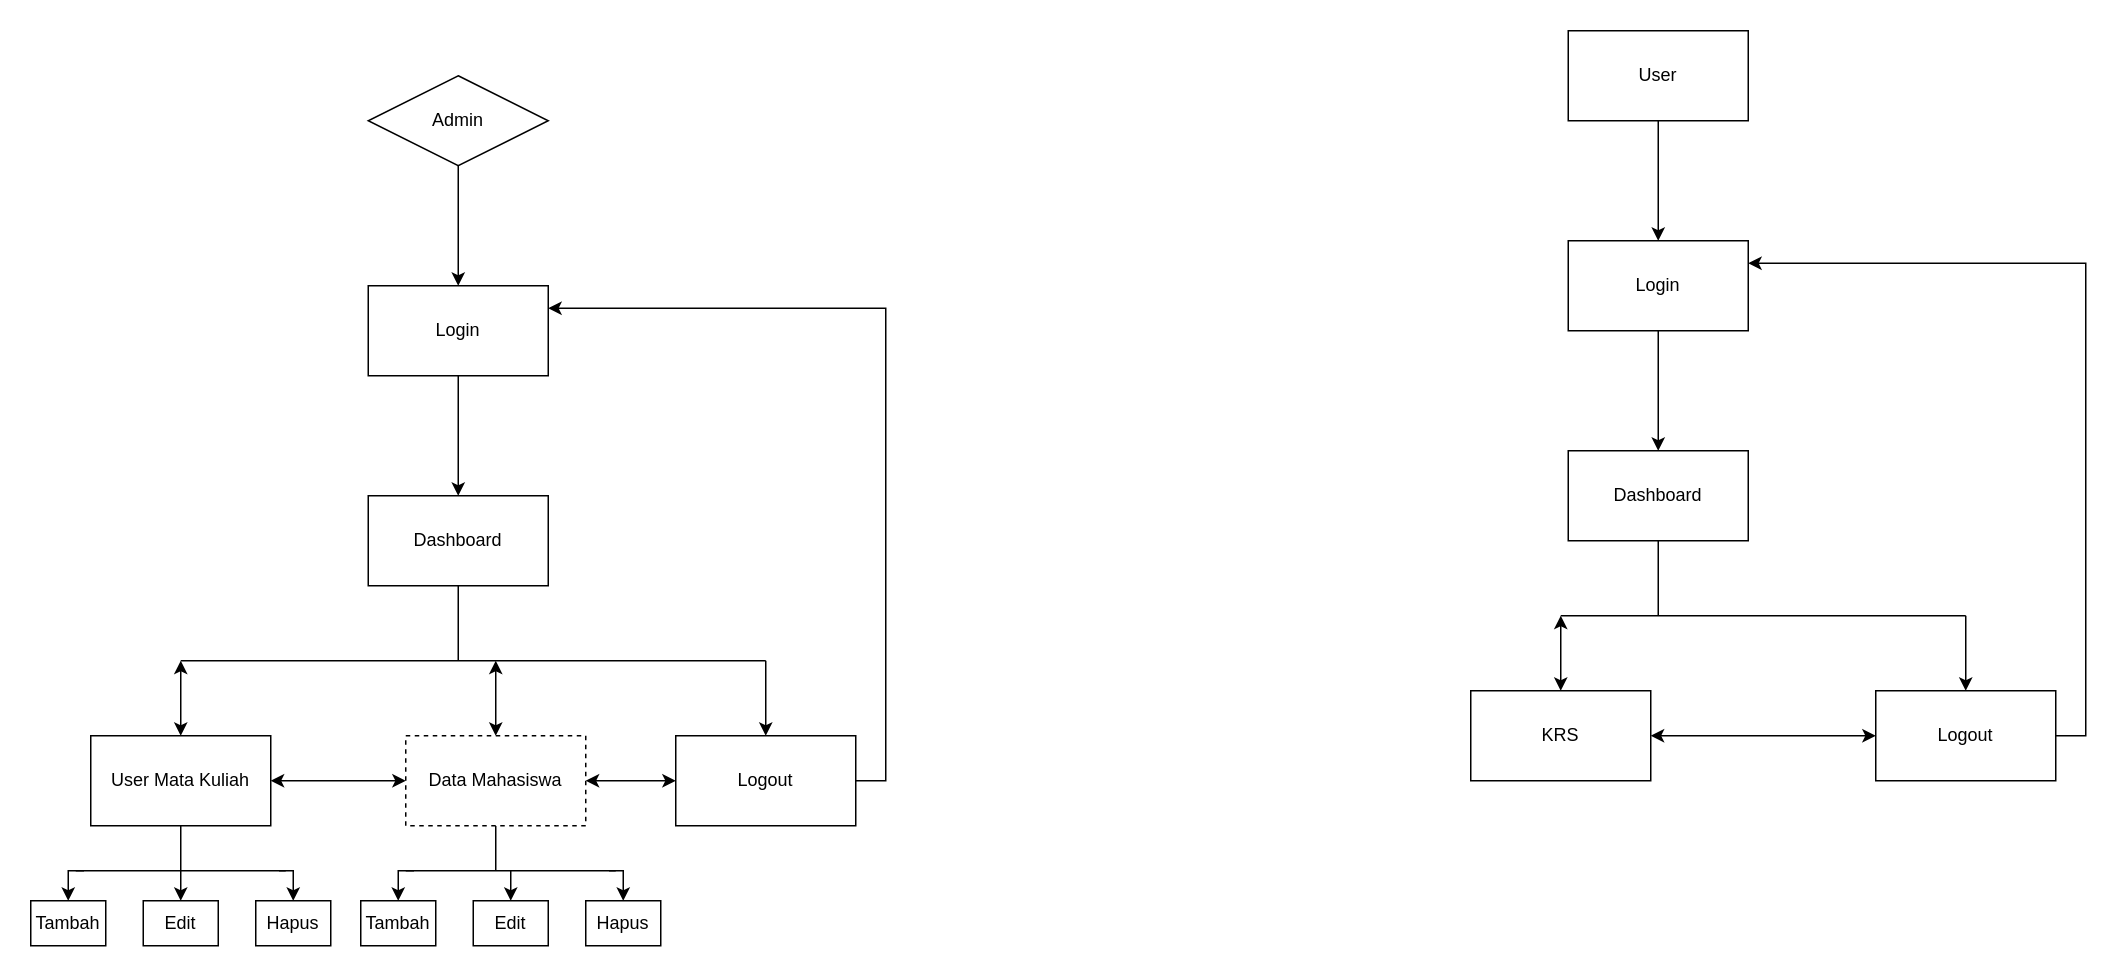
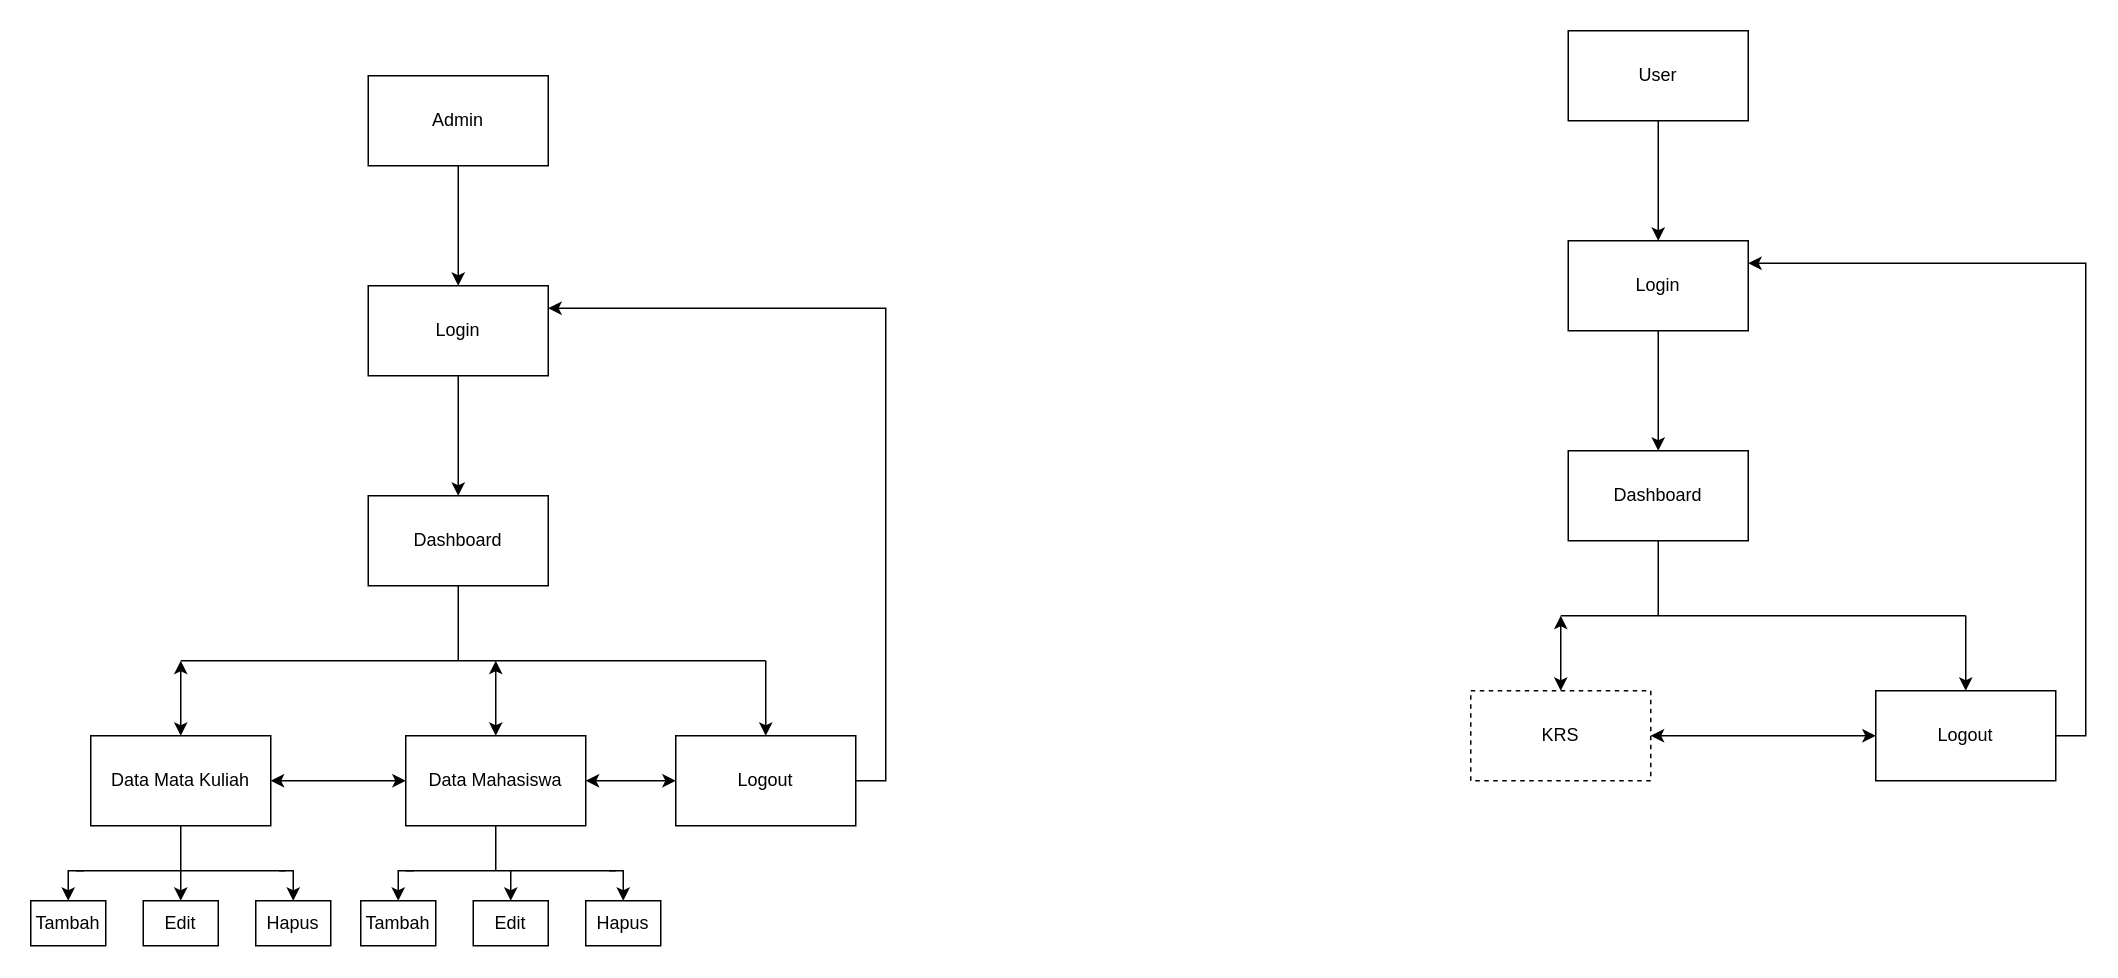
- <mxCell id="3" value="Admin" style="rhombus;whiteSpace=wrap;html=1;" vertex="1" parent="1"><mxGeometry x="245" y="50" width="120" height="60" as="geometry" /></mxCell>
+ <mxCell id="3" value="Admin" style="rounded=0;whiteSpace=wrap;html=1;" vertex="1" parent="1"><mxGeometry x="245" y="50" width="120" height="60" as="geometry" /></mxCell>
- <mxCell id="46" value="KRS" style="rounded=0;whiteSpace=wrap;html=1;" vertex="1" parent="1"><mxGeometry x="980" y="460" width="120" height="60" as="geometry" /></mxCell>
+ <mxCell id="46" value="KRS" style="rounded=0;whiteSpace=wrap;html=1;dashed=1;" vertex="1" parent="1"><mxGeometry x="980" y="460" width="120" height="60" as="geometry" /></mxCell>
- <mxCell id="16" value="User Mata Kuliah" style="rounded=0;whiteSpace=wrap;html=1;" vertex="1" parent="1"><mxGeometry x="60" y="490" width="120" height="60" as="geometry" /></mxCell>
+ <mxCell id="16" value="Data Mata Kuliah" style="rounded=0;whiteSpace=wrap;html=1;" vertex="1" parent="1"><mxGeometry x="60" y="490" width="120" height="60" as="geometry" /></mxCell>
- <mxCell id="12" value="Data Mahasiswa" style="rounded=0;whiteSpace=wrap;html=1;dashed=1;" vertex="1" parent="1"><mxGeometry x="270" y="490" width="120" height="60" as="geometry" /></mxCell>
+ <mxCell id="12" value="Data Mahasiswa" style="rounded=0;whiteSpace=wrap;html=1;" vertex="1" parent="1"><mxGeometry x="270" y="490" width="120" height="60" as="geometry" /></mxCell>
